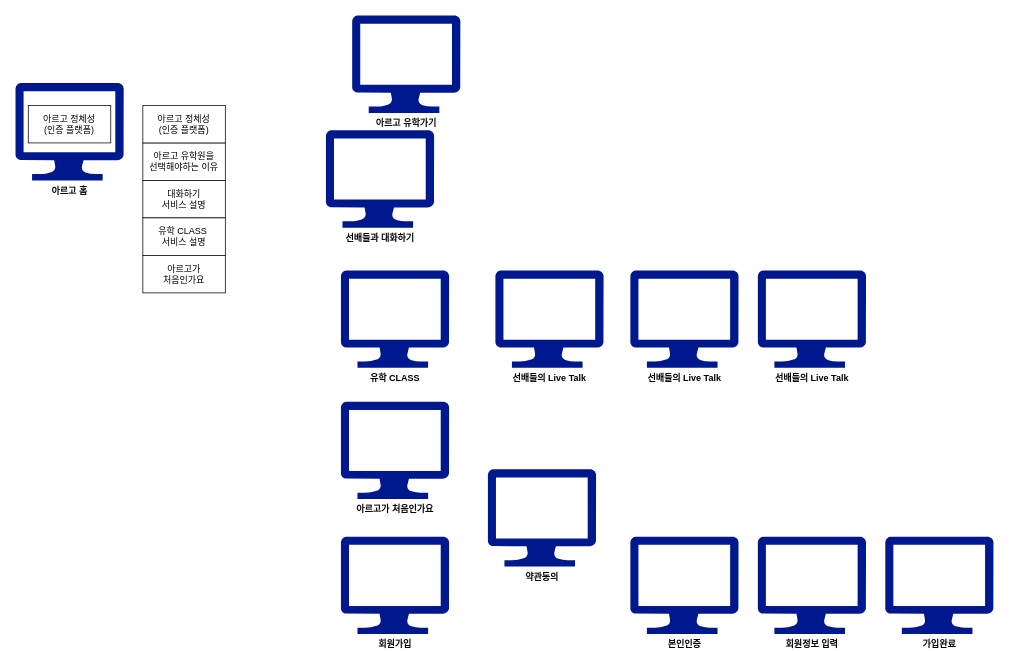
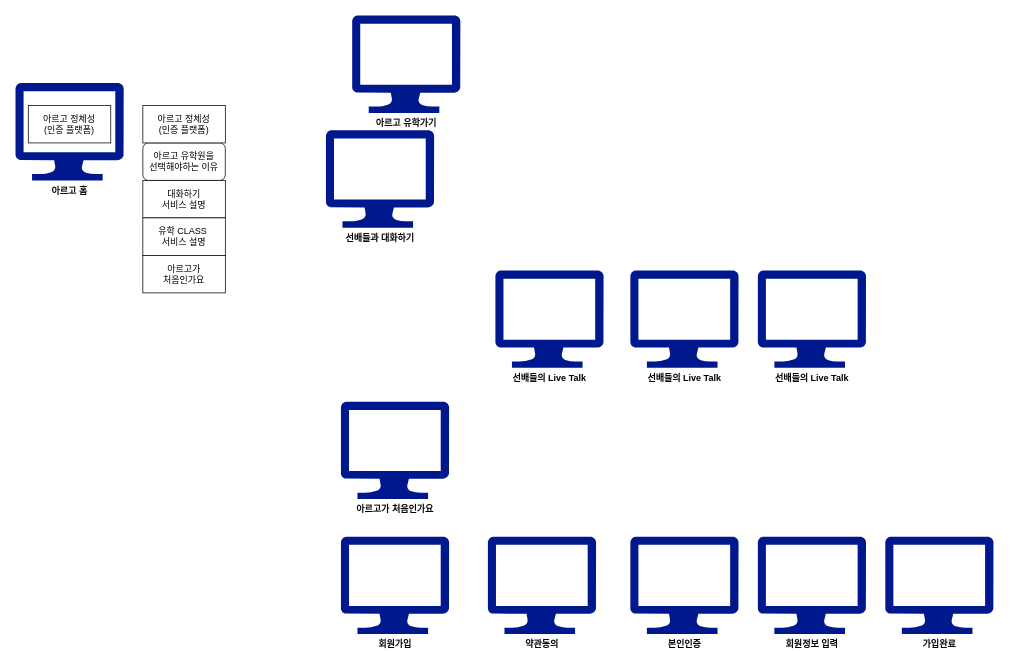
- <mxCell id="7" value="아르고 유학원을&lt;br&gt;선택해야하는 이유" style="html=1;whiteSpace=wrap;" parent="1" vertex="1"><mxGeometry x="190" y="190" width="110" height="50" as="geometry" /></mxCell>
+ <mxCell id="7" value="아르고 유학원을&lt;br&gt;선택해야하는 이유" style="html=1;whiteSpace=wrap;rounded=1;" parent="1" vertex="1"><mxGeometry x="190" y="190" width="110" height="50" as="geometry" /></mxCell>
- <mxCell id="5" value="유학 CLASS" style="sketch=0;aspect=fixed;pointerEvents=1;shadow=0;dashed=0;html=1;strokeColor=none;labelPosition=center;verticalLabelPosition=bottom;verticalAlign=top;align=center;fillColor=#00188D;shape=mxgraph.azure.computer;fontStyle=1" parent="1" vertex="1"><mxGeometry x="454" y="360" width="144.45" height="130" as="geometry" /></mxCell>
- <mxCell id="13" value="약관동의" style="sketch=0;aspect=fixed;pointerEvents=1;shadow=0;dashed=0;html=1;strokeColor=none;labelPosition=center;verticalLabelPosition=bottom;verticalAlign=top;align=center;fillColor=#00188D;shape=mxgraph.azure.computer;fontStyle=1" parent="1" vertex="1"><mxGeometry x="650" y="625" width="144.45" height="130" as="geometry" /></mxCell>
+ <mxCell id="13" value="약관동의" style="sketch=0;aspect=fixed;pointerEvents=1;shadow=0;dashed=0;html=1;strokeColor=none;labelPosition=center;verticalLabelPosition=bottom;verticalAlign=top;align=center;fillColor=#00188D;shape=mxgraph.azure.computer;fontStyle=1" parent="1" vertex="1"><mxGeometry x="650" y="715" width="144.45" height="130" as="geometry" /></mxCell>
